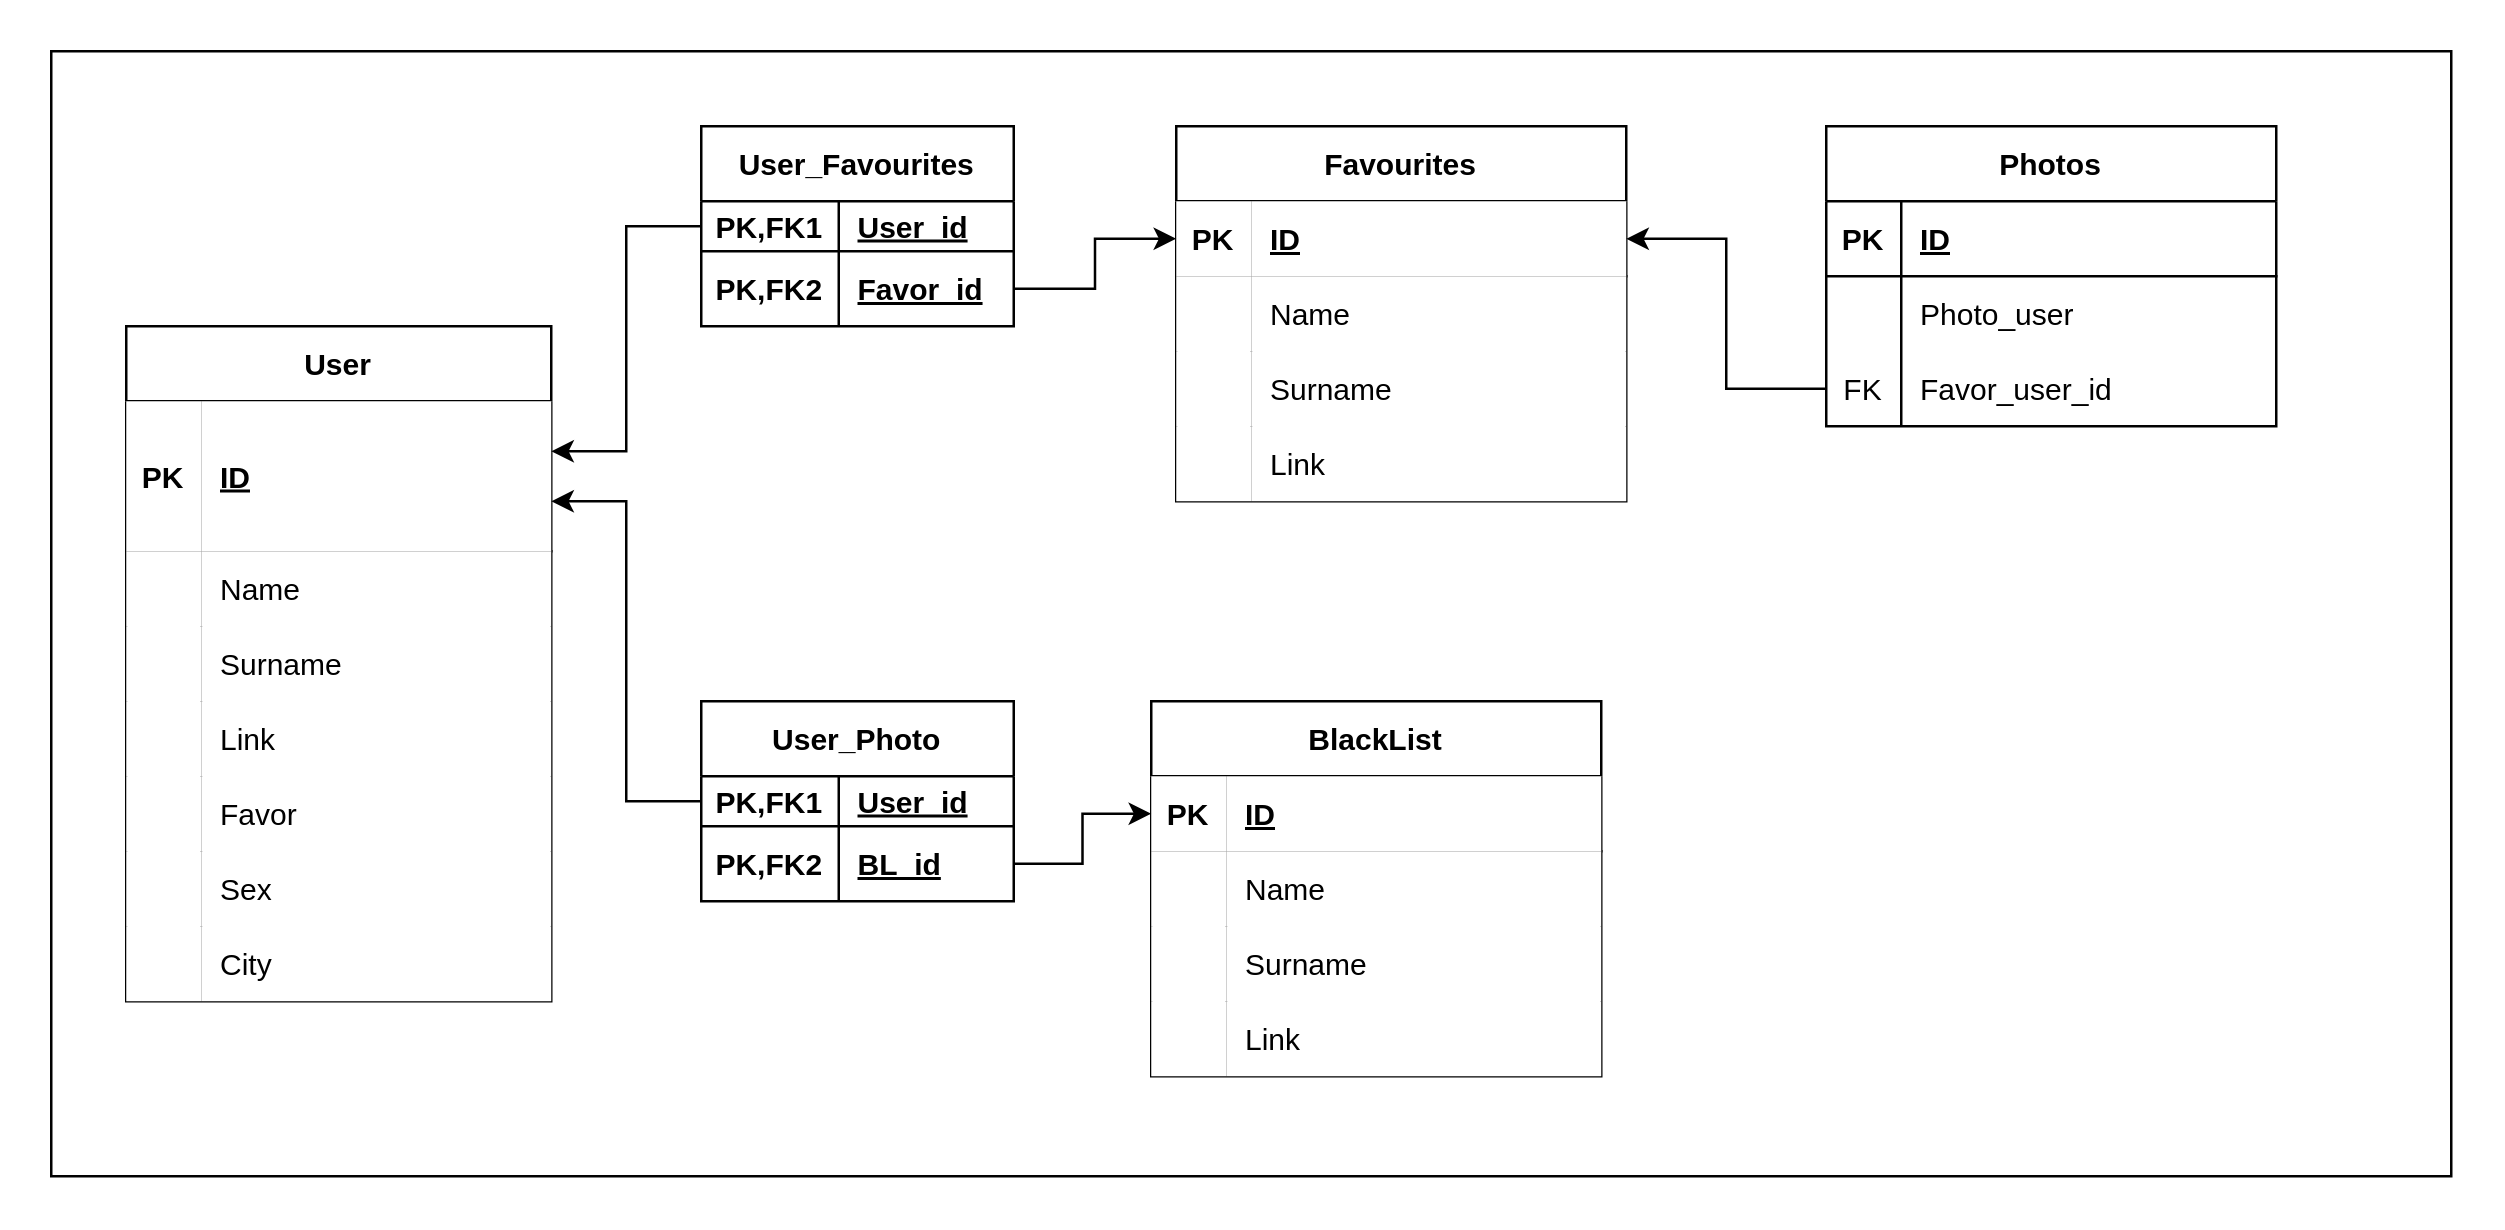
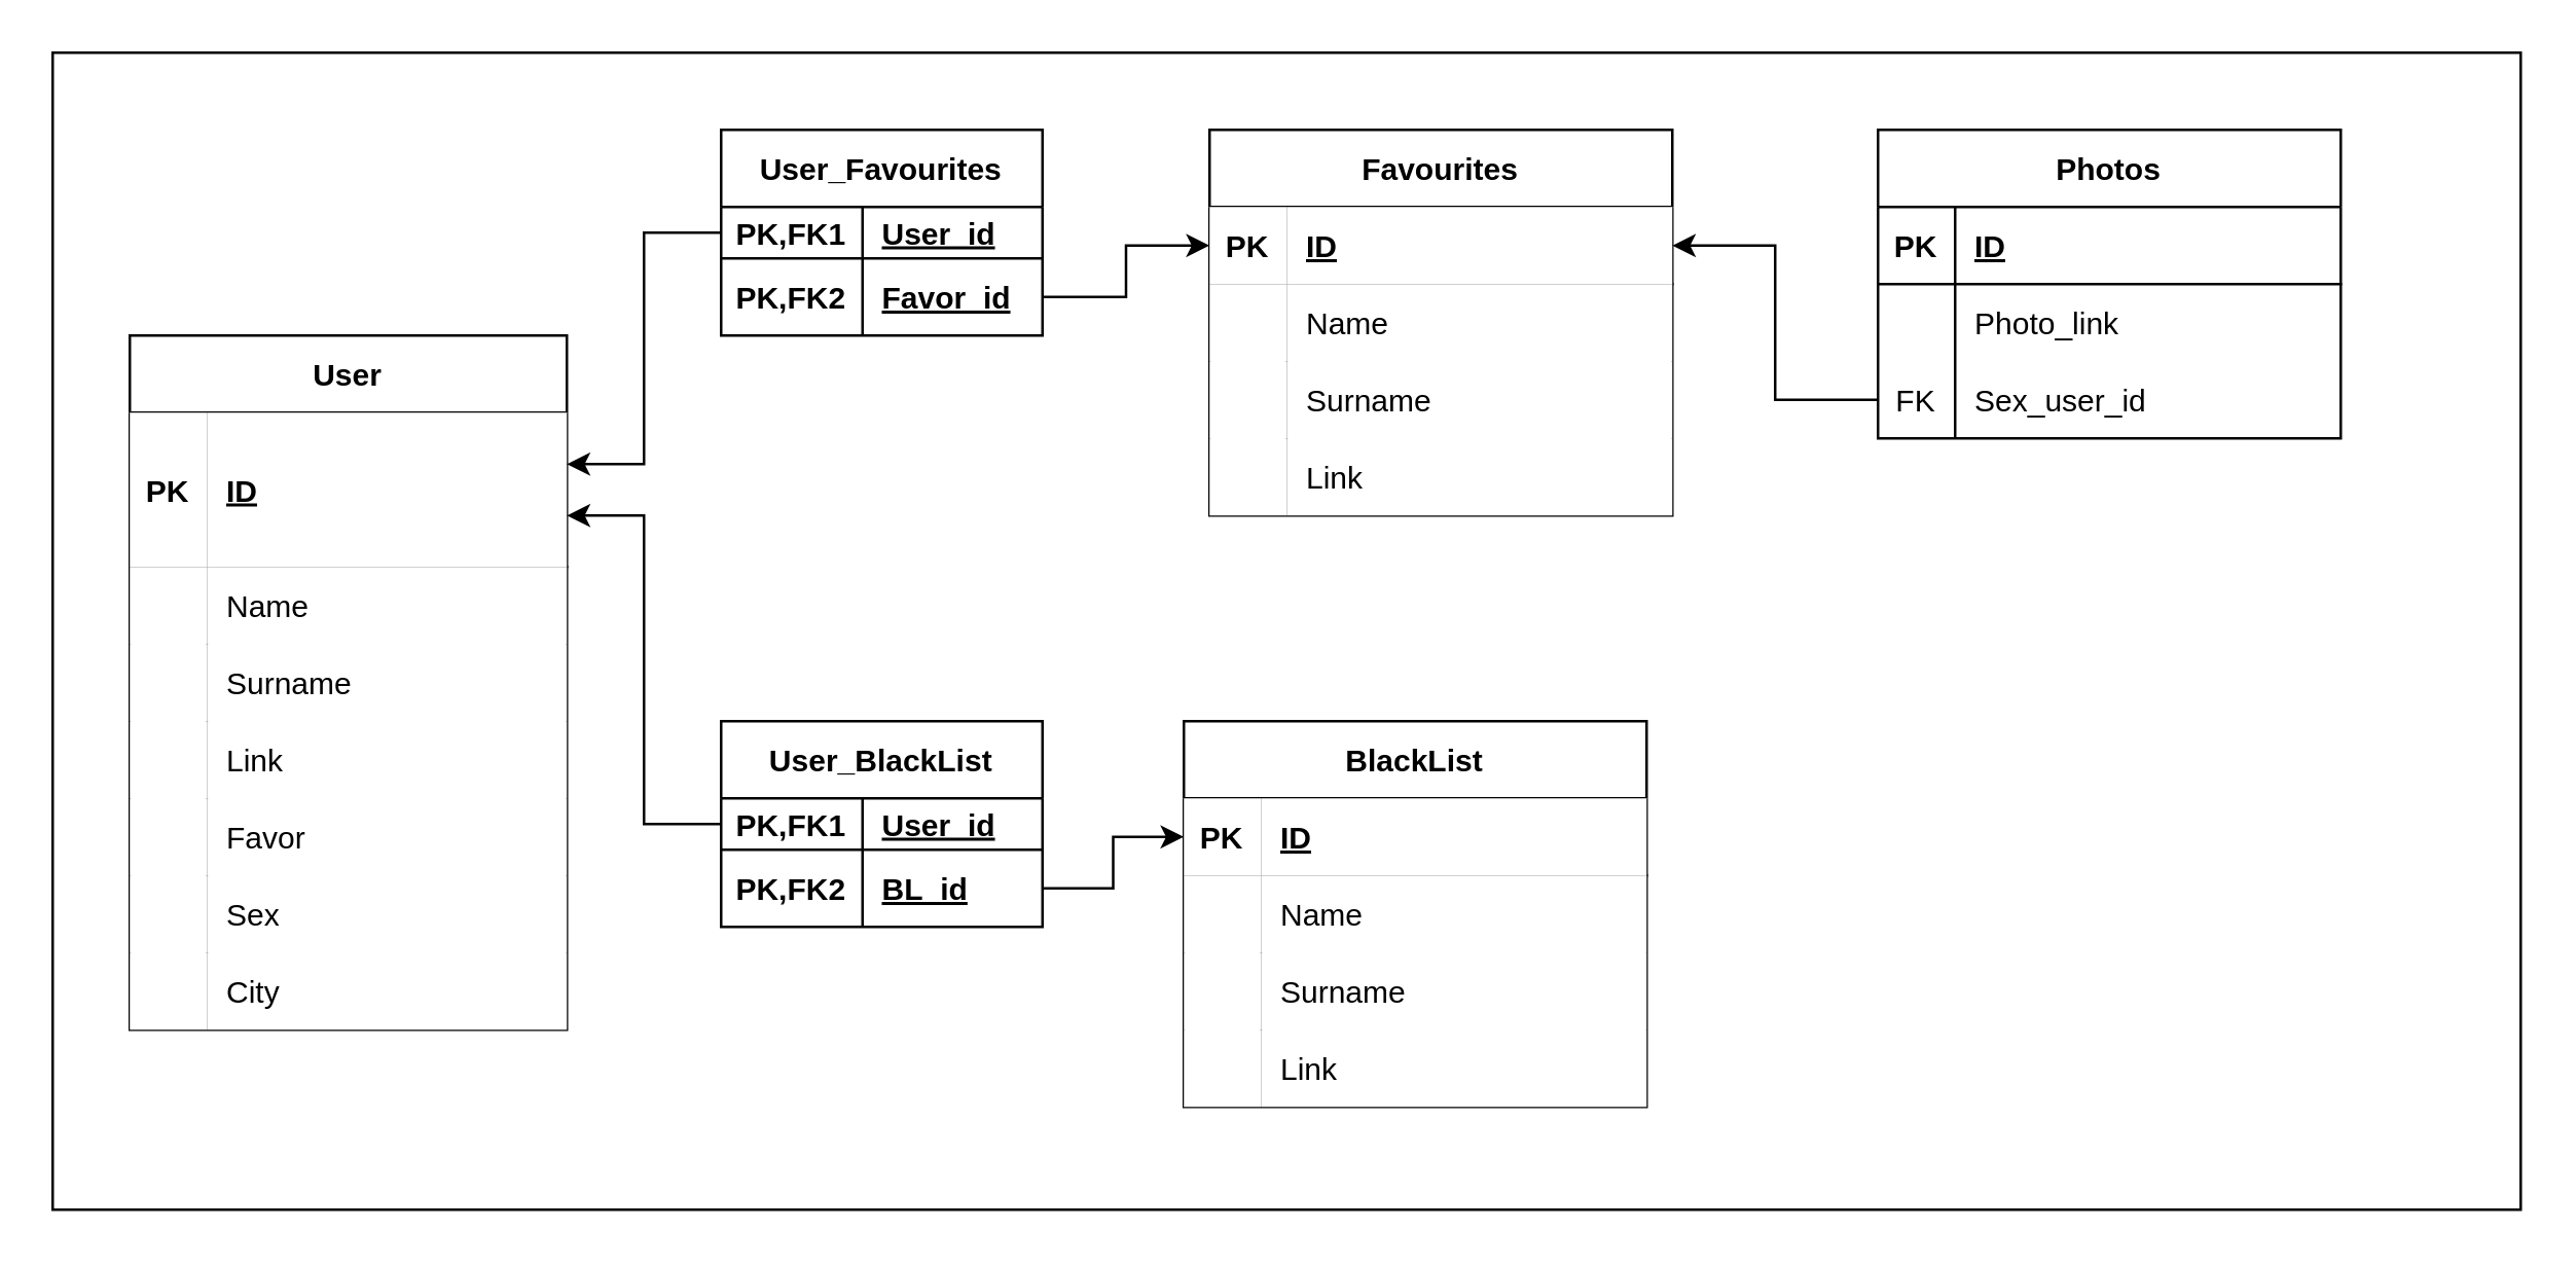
- <mxCell id="44" value="Photo_user" style="shape=partialRectangle;connectable=0;fillColor=none;top=0;left=0;bottom=0;right=0;align=left;spacingLeft=6;overflow=hidden;rounded=0;" parent="42" vertex="1"><mxGeometry x="30" width="150" height="30" as="geometry"><mxRectangle width="150" height="30" as="alternateBounds" /></mxGeometry></mxCell>
+ <mxCell id="44" value="Photo_link" style="shape=partialRectangle;connectable=0;fillColor=none;top=0;left=0;bottom=0;right=0;align=left;spacingLeft=6;overflow=hidden;rounded=0;" parent="42" vertex="1"><mxGeometry x="30" width="150" height="30" as="geometry"><mxRectangle width="150" height="30" as="alternateBounds" /></mxGeometry></mxCell>
- <mxCell id="47" value="Favor_user_id" style="shape=partialRectangle;connectable=0;fillColor=none;top=0;left=0;bottom=0;right=0;align=left;spacingLeft=6;overflow=hidden;rounded=0;" parent="45" vertex="1"><mxGeometry x="30" width="150" height="30" as="geometry"><mxRectangle width="150" height="30" as="alternateBounds" /></mxGeometry></mxCell>
+ <mxCell id="47" value="Sex_user_id" style="shape=partialRectangle;connectable=0;fillColor=none;top=0;left=0;bottom=0;right=0;align=left;spacingLeft=6;overflow=hidden;rounded=0;" parent="45" vertex="1"><mxGeometry x="30" width="150" height="30" as="geometry"><mxRectangle width="150" height="30" as="alternateBounds" /></mxGeometry></mxCell>
- <mxCell id="58" value="User_Photo" style="shape=table;startSize=30;container=1;collapsible=1;childLayout=tableLayout;fixedRows=1;rowLines=0;fontStyle=1;align=center;resizeLast=1;" parent="1" vertex="1"><mxGeometry x="280" y="280" width="125" height="80" as="geometry" /></mxCell>
+ <mxCell id="58" value="User_BlackList" style="shape=table;startSize=30;container=1;collapsible=1;childLayout=tableLayout;fixedRows=1;rowLines=0;fontStyle=1;align=center;resizeLast=1;" parent="1" vertex="1"><mxGeometry x="280" y="280" width="125" height="80" as="geometry" /></mxCell>
